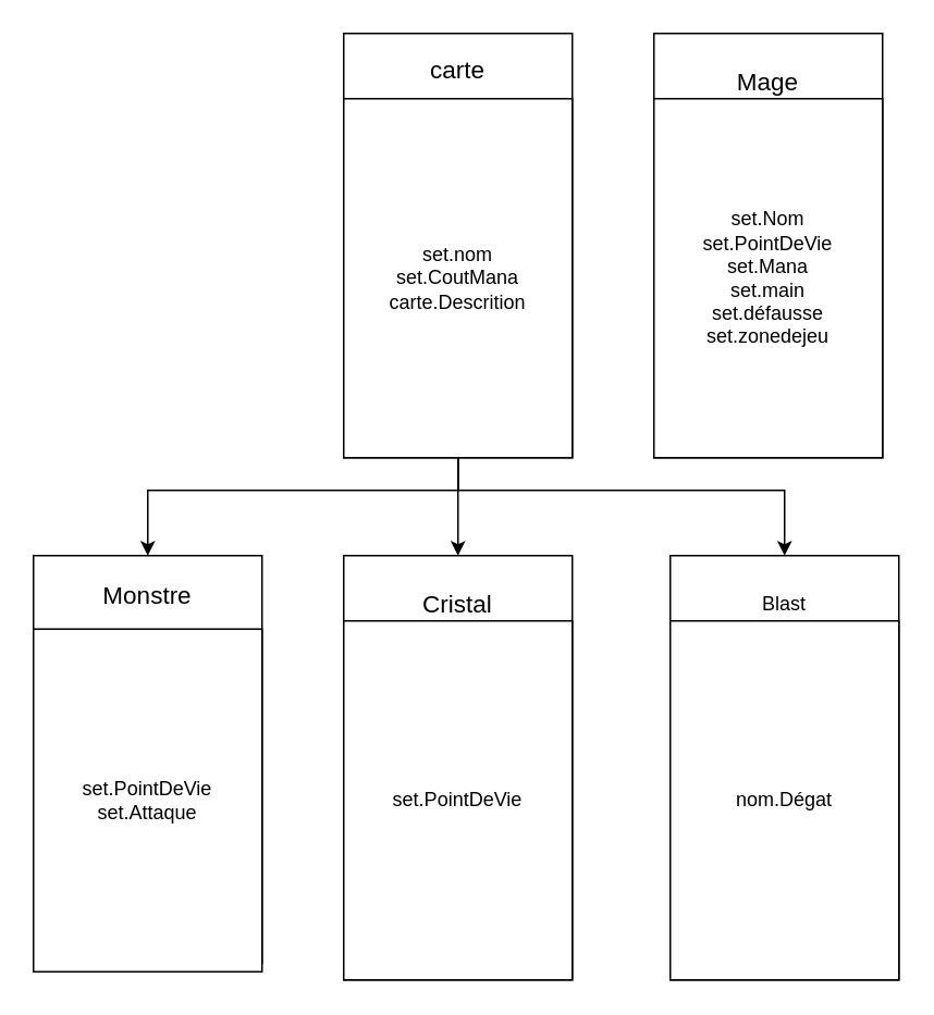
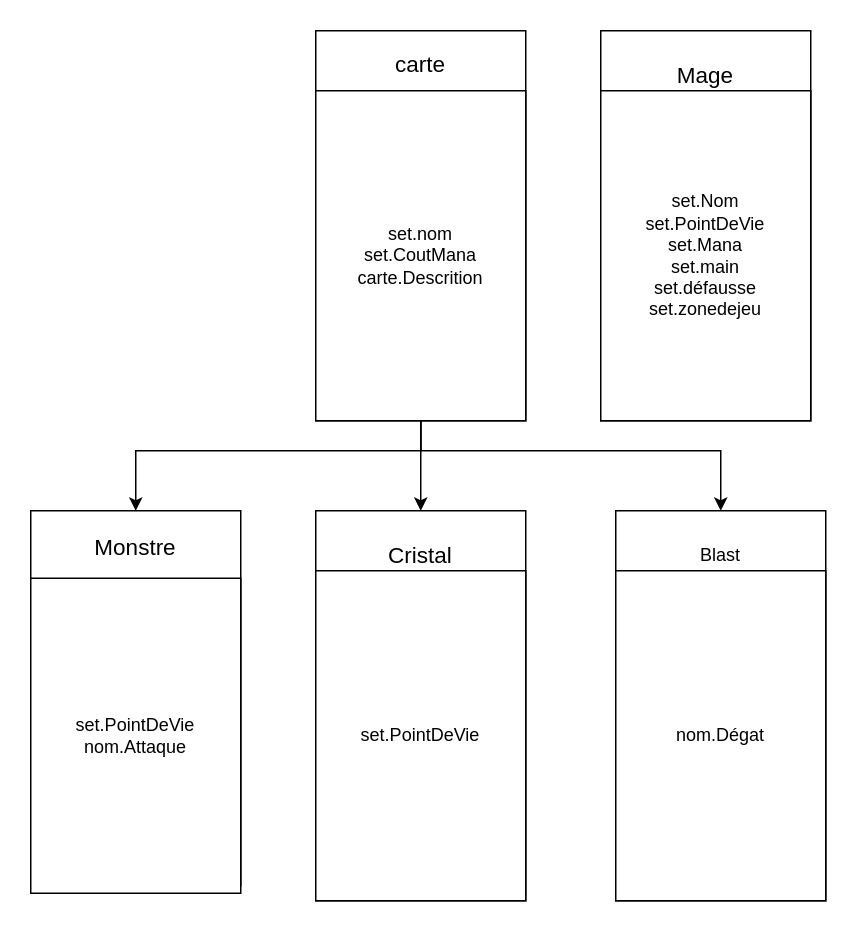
- <mxCell id="12" value="set.PointDeVie&lt;br&gt;set.Attaque" style="rounded=0;whiteSpace=wrap;html=1;" parent="1" vertex="1"><mxGeometry x="20" y="385" width="140" height="210" as="geometry" /></mxCell>
+ <mxCell id="12" value="set.PointDeVie&lt;br&gt;nom.Attaque" style="rounded=0;whiteSpace=wrap;html=1;" parent="1" vertex="1"><mxGeometry x="20" y="385" width="140" height="210" as="geometry" /></mxCell>
